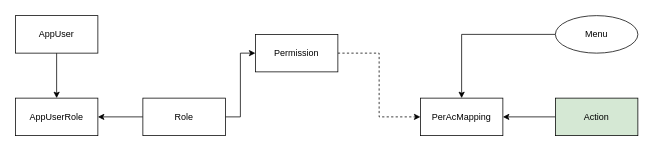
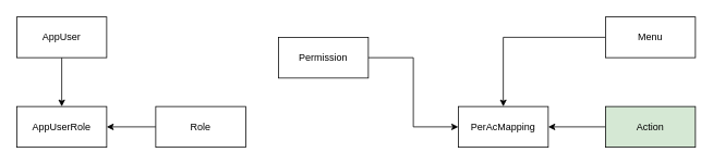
- <mxCell id="13" value="Menu" style="ellipse;html=1;whiteSpace=wrap;" vertex="1" parent="1"><mxGeometry x="740" y="20" width="110" height="50" as="geometry" /></mxCell>
+ <mxCell id="13" value="Menu" style="html=1;whiteSpace=wrap;" vertex="1" parent="1"><mxGeometry x="740" y="20" width="110" height="50" as="geometry" /></mxCell>
- <mxCell id="6" style="edgeStyle=orthogonalEdgeStyle;rounded=0;orthogonalLoop=1;jettySize=auto;html=1;entryX=0;entryY=0.5;entryDx=0;entryDy=0;" edge="1" parent="1" source="7" target="9"><mxGeometry relative="1" as="geometry" /></mxCell>
- <mxCell id="8" style="edgeStyle=orthogonalEdgeStyle;rounded=0;orthogonalLoop=1;jettySize=auto;html=1;entryX=0;entryY=0.5;entryDx=0;entryDy=0;dashed=1;" edge="1" parent="1" source="9" target="14"><mxGeometry relative="1" as="geometry" /></mxCell>
+ <mxCell id="8" style="edgeStyle=orthogonalEdgeStyle;rounded=0;orthogonalLoop=1;jettySize=auto;html=1;entryX=0;entryY=0.5;entryDx=0;entryDy=0;" edge="1" parent="1" source="9" target="14"><mxGeometry relative="1" as="geometry" /></mxCell>
